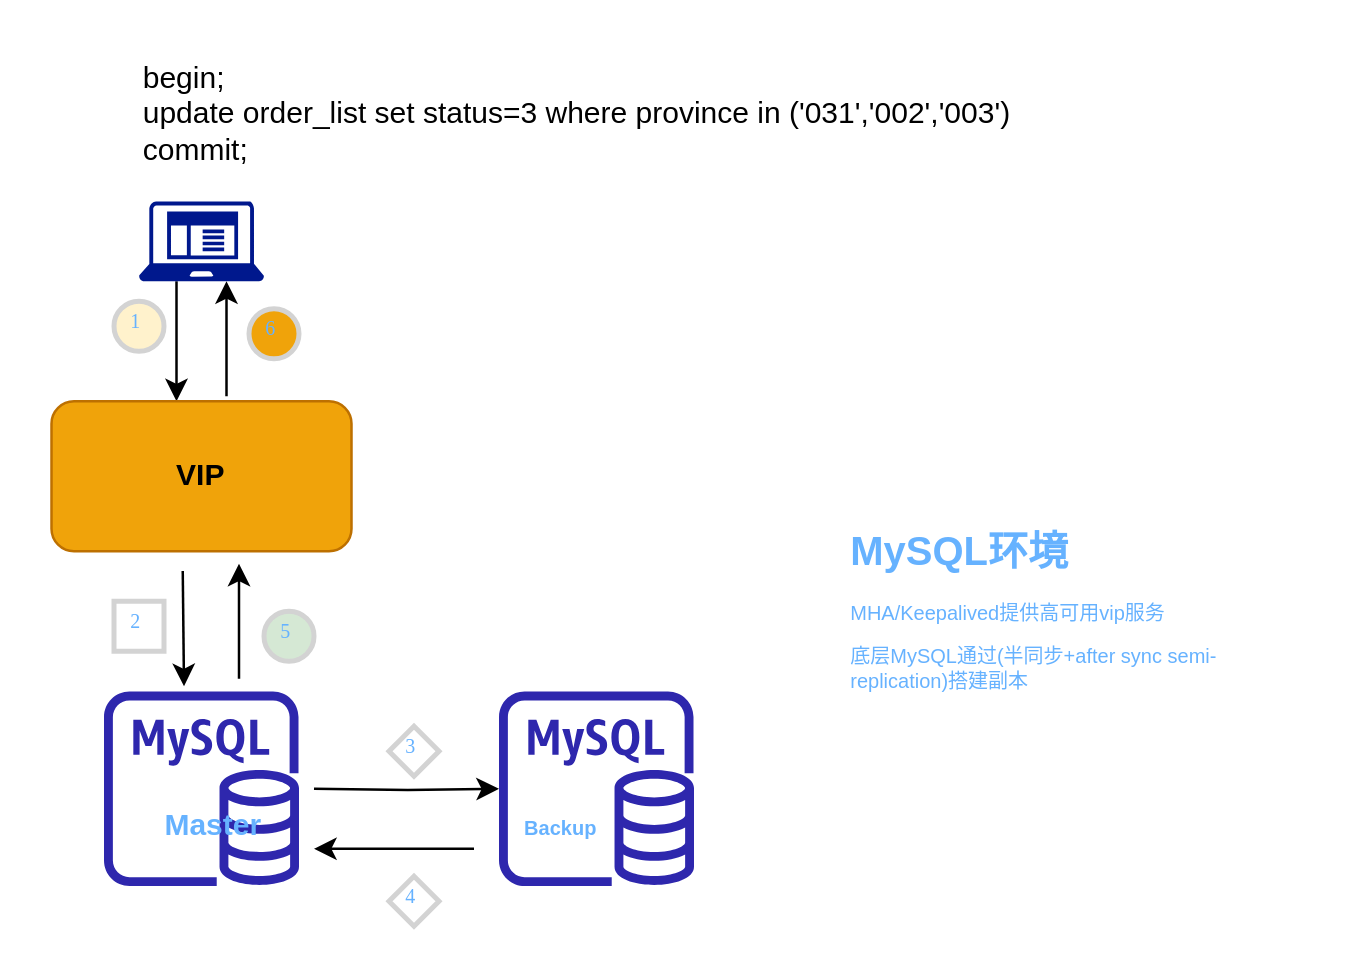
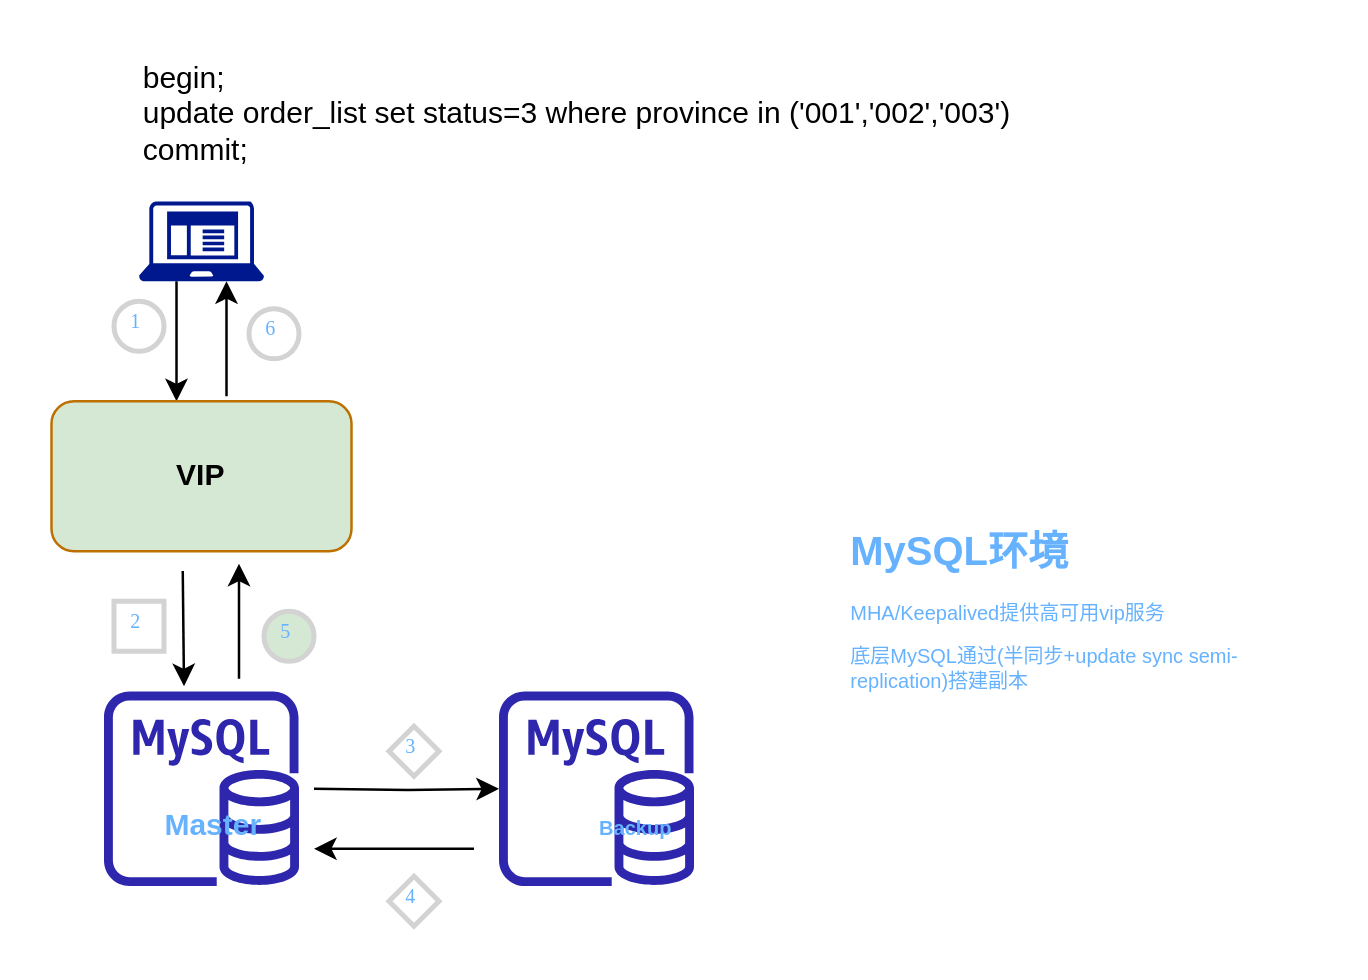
- <mxCell id="9" value="begin;&lt;br&gt;update order_list set status=3 where province in ('031','002','003')&amp;nbsp;&lt;br&gt;commit;" style="text;html=1;strokeColor=none;fillColor=none;align=left;verticalAlign=middle;whiteSpace=wrap;rounded=0;" vertex="1" parent="1"><mxGeometry x="55" y="20" width="380" height="50" as="geometry" /></mxCell>
+ <mxCell id="9" value="begin;&lt;br&gt;update order_list set status=3 where province in ('001','002','003')&amp;nbsp;&lt;br&gt;commit;" style="text;html=1;strokeColor=none;fillColor=none;align=left;verticalAlign=middle;whiteSpace=wrap;rounded=0;" vertex="1" parent="1"><mxGeometry x="55" y="20" width="380" height="50" as="geometry" /></mxCell>
- <mxCell id="15" value="1" style="ellipse;whiteSpace=wrap;html=1;aspect=fixed;strokeWidth=2;fontFamily=Tahoma;spacingBottom=4;spacingRight=2;strokeColor=#d3d3d3;fontSize=8;fontColor=#66B2FF;fillColor=#fff2cc;" vertex="1" parent="1"><mxGeometry x="45" y="120" width="20" height="20" as="geometry" /></mxCell>
+ <mxCell id="15" value="1" style="ellipse;whiteSpace=wrap;html=1;aspect=fixed;strokeWidth=2;fontFamily=Tahoma;spacingBottom=4;spacingRight=2;strokeColor=#d3d3d3;fontSize=8;fontColor=#66B2FF;" vertex="1" parent="1"><mxGeometry x="45" y="120" width="20" height="20" as="geometry" /></mxCell>
- <mxCell id="20" value="6" style="ellipse;whiteSpace=wrap;html=1;aspect=fixed;strokeWidth=2;fontFamily=Tahoma;spacingBottom=4;spacingRight=2;strokeColor=#d3d3d3;fontSize=8;fontColor=#66B2FF;fillColor=#f0a30a;" vertex="1" parent="1"><mxGeometry x="99" y="123" width="20" height="20" as="geometry" /></mxCell>
+ <mxCell id="20" value="6" style="ellipse;whiteSpace=wrap;html=1;aspect=fixed;strokeWidth=2;fontFamily=Tahoma;spacingBottom=4;spacingRight=2;strokeColor=#d3d3d3;fontSize=8;fontColor=#66B2FF;" vertex="1" parent="1"><mxGeometry x="99" y="123" width="20" height="20" as="geometry" /></mxCell>
- <mxCell id="8" value="&lt;b&gt;VIP&lt;/b&gt;" style="rounded=1;whiteSpace=wrap;html=1;fillColor=#f0a30a;fontColor=#000000;strokeColor=#BD7000;" vertex="1" parent="1"><mxGeometry x="20" y="160" width="120" height="60" as="geometry" /></mxCell>
+ <mxCell id="8" value="&lt;b&gt;VIP&lt;/b&gt;" style="rounded=1;whiteSpace=wrap;html=1;fillColor=#d5e8d4;fontColor=#000000;strokeColor=#BD7000;" vertex="1" parent="1"><mxGeometry x="20" y="160" width="120" height="60" as="geometry" /></mxCell>
- <mxCell id="21" value="&lt;h1&gt;MySQL环境&lt;/h1&gt;&lt;p&gt;MHA/Keepalived提供高可用vip服务&lt;/p&gt;&lt;p&gt;底层MySQL通过(半同步+after sync semi-replication)搭建副本&lt;/p&gt;" style="text;html=1;strokeColor=none;fillColor=none;spacing=5;spacingTop=-20;whiteSpace=wrap;overflow=hidden;rounded=0;fontSize=8;fontColor=#66B2FF;" vertex="1" parent="1"><mxGeometry x="335" y="210" width="190" height="120" as="geometry" /></mxCell>
+ <mxCell id="21" value="&lt;h1&gt;MySQL环境&lt;/h1&gt;&lt;p&gt;MHA/Keepalived提供高可用vip服务&lt;/p&gt;&lt;p&gt;底层MySQL通过(半同步+update sync semi-replication)搭建副本&lt;/p&gt;" style="text;html=1;strokeColor=none;fillColor=none;spacing=5;spacingTop=-20;whiteSpace=wrap;overflow=hidden;rounded=0;fontSize=8;fontColor=#66B2FF;" vertex="1" parent="1"><mxGeometry x="335" y="210" width="190" height="120" as="geometry" /></mxCell>
- <mxCell id="11" value="&lt;font style=&quot;font-size: 8px;&quot; color=&quot;#66b2ff&quot;&gt;&lt;b style=&quot;&quot;&gt;Backup&lt;/b&gt;&lt;/font&gt;" style="text;html=1;strokeColor=none;fillColor=none;align=center;verticalAlign=middle;whiteSpace=wrap;rounded=0;" vertex="1" parent="1"><mxGeometry x="204" y="320" width="40" height="20" as="geometry" /></mxCell>
+ <mxCell id="11" value="&lt;font style=&quot;font-size: 8px;&quot; color=&quot;#66b2ff&quot;&gt;&lt;b style=&quot;&quot;&gt;Backup&lt;/b&gt;&lt;/font&gt;" style="text;html=1;strokeColor=none;fillColor=none;align=center;verticalAlign=middle;whiteSpace=wrap;rounded=0;" vertex="1" parent="1"><mxGeometry x="234" y="320" width="40" height="20" as="geometry" /></mxCell>
